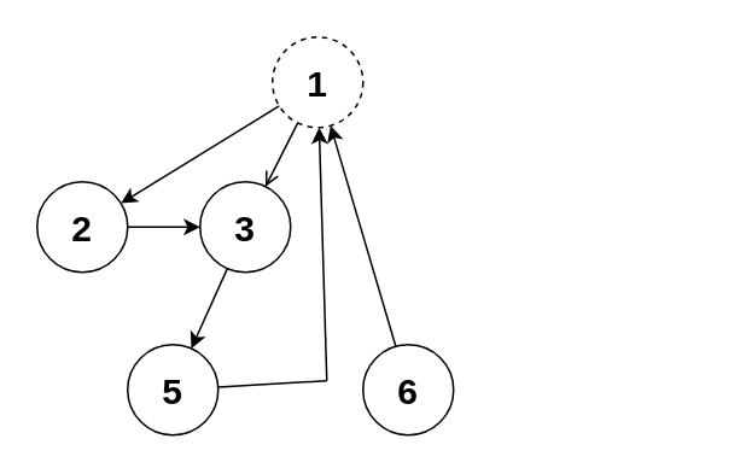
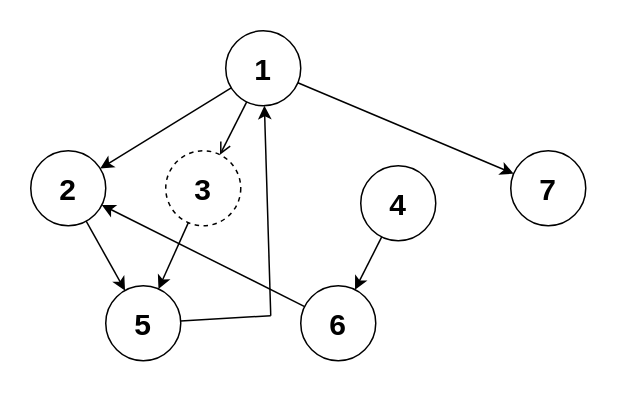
- <mxCell id="2" value="&lt;font style=&quot;font-size: 20px&quot;&gt;&lt;b&gt;1&lt;/b&gt;&lt;/font&gt;" style="ellipse;whiteSpace=wrap;html=1;aspect=fixed;dashed=1;" vertex="1" parent="1"><mxGeometry x="150" y="20" width="50" height="50" as="geometry" /></mxCell>
+ <mxCell id="2" value="&lt;font style=&quot;font-size: 20px&quot;&gt;&lt;b&gt;1&lt;/b&gt;&lt;/font&gt;" style="ellipse;whiteSpace=wrap;html=1;aspect=fixed;" vertex="1" parent="1"><mxGeometry x="150" y="20" width="50" height="50" as="geometry" /></mxCell>
+ <mxCell id="11" value="" style="endArrow=classic;html=1;" edge="1" parent="1" source="2" target="10"><mxGeometry width="50" height="50" relative="1" as="geometry"><mxPoint x="190" y="150" as="sourcePoint" /><mxPoint x="240" y="100" as="targetPoint" /></mxGeometry></mxCell>
- <mxCell id="8" value="" style="endArrow=classic;html=1;" edge="1" parent="1" source="3" target="4"><mxGeometry width="50" height="50" relative="1" as="geometry"><mxPoint x="190" y="150" as="sourcePoint" /><mxPoint x="240" y="100" as="targetPoint" /></mxGeometry></mxCell>
+ <mxCell id="8" value="" style="endArrow=classic;html=1;" edge="1" parent="1" source="3" target="5"><mxGeometry width="50" height="50" relative="1" as="geometry"><mxPoint x="190" y="150" as="sourcePoint" /><mxPoint x="240" y="100" as="targetPoint" /></mxGeometry></mxCell>
- <mxCell id="4" value="&lt;font style=&quot;font-size: 20px&quot;&gt;&lt;b&gt;3&lt;/b&gt;&lt;/font&gt;" style="ellipse;whiteSpace=wrap;html=1;aspect=fixed;" vertex="1" parent="1"><mxGeometry x="110" y="100" width="50" height="50" as="geometry" /></mxCell>
+ <mxCell id="4" value="&lt;font style=&quot;font-size: 20px&quot;&gt;&lt;b&gt;3&lt;/b&gt;&lt;/font&gt;" style="ellipse;whiteSpace=wrap;html=1;aspect=fixed;dashed=1;" vertex="1" parent="1"><mxGeometry x="110" y="100" width="50" height="50" as="geometry" /></mxCell>
+ <mxCell id="10" value="&lt;font style=&quot;font-size: 20px&quot;&gt;&lt;b&gt;7&lt;/b&gt;&lt;/font&gt;" style="ellipse;whiteSpace=wrap;html=1;aspect=fixed;" vertex="1" parent="1"><mxGeometry x="340" y="100" width="50" height="50" as="geometry" /></mxCell>
- <mxCell id="17" value="" style="endArrow=classic;html=1;" edge="1" parent="1" source="15" target="2"><mxGeometry width="50" height="50" relative="1" as="geometry"><mxPoint x="210" y="170" as="sourcePoint" /><mxPoint x="260" y="120" as="targetPoint" /></mxGeometry></mxCell>
+ <mxCell id="17" value="" style="endArrow=classic;html=1;" edge="1" parent="1" source="15" target="3"><mxGeometry width="50" height="50" relative="1" as="geometry"><mxPoint x="210" y="170" as="sourcePoint" /><mxPoint x="260" y="120" as="targetPoint" /></mxGeometry></mxCell>
+ <mxCell id="14" value="&lt;font style=&quot;font-size: 20px&quot;&gt;&lt;b&gt;4&lt;/b&gt;&lt;/font&gt;" style="ellipse;whiteSpace=wrap;html=1;aspect=fixed;" vertex="1" parent="1"><mxGeometry x="240" y="110" width="50" height="50" as="geometry" /></mxCell>
+ <mxCell id="16" value="" style="endArrow=classic;html=1;" edge="1" parent="1" source="14" target="15"><mxGeometry width="50" height="50" relative="1" as="geometry"><mxPoint x="210" y="170" as="sourcePoint" /><mxPoint x="260" y="120" as="targetPoint" /></mxGeometry></mxCell>
